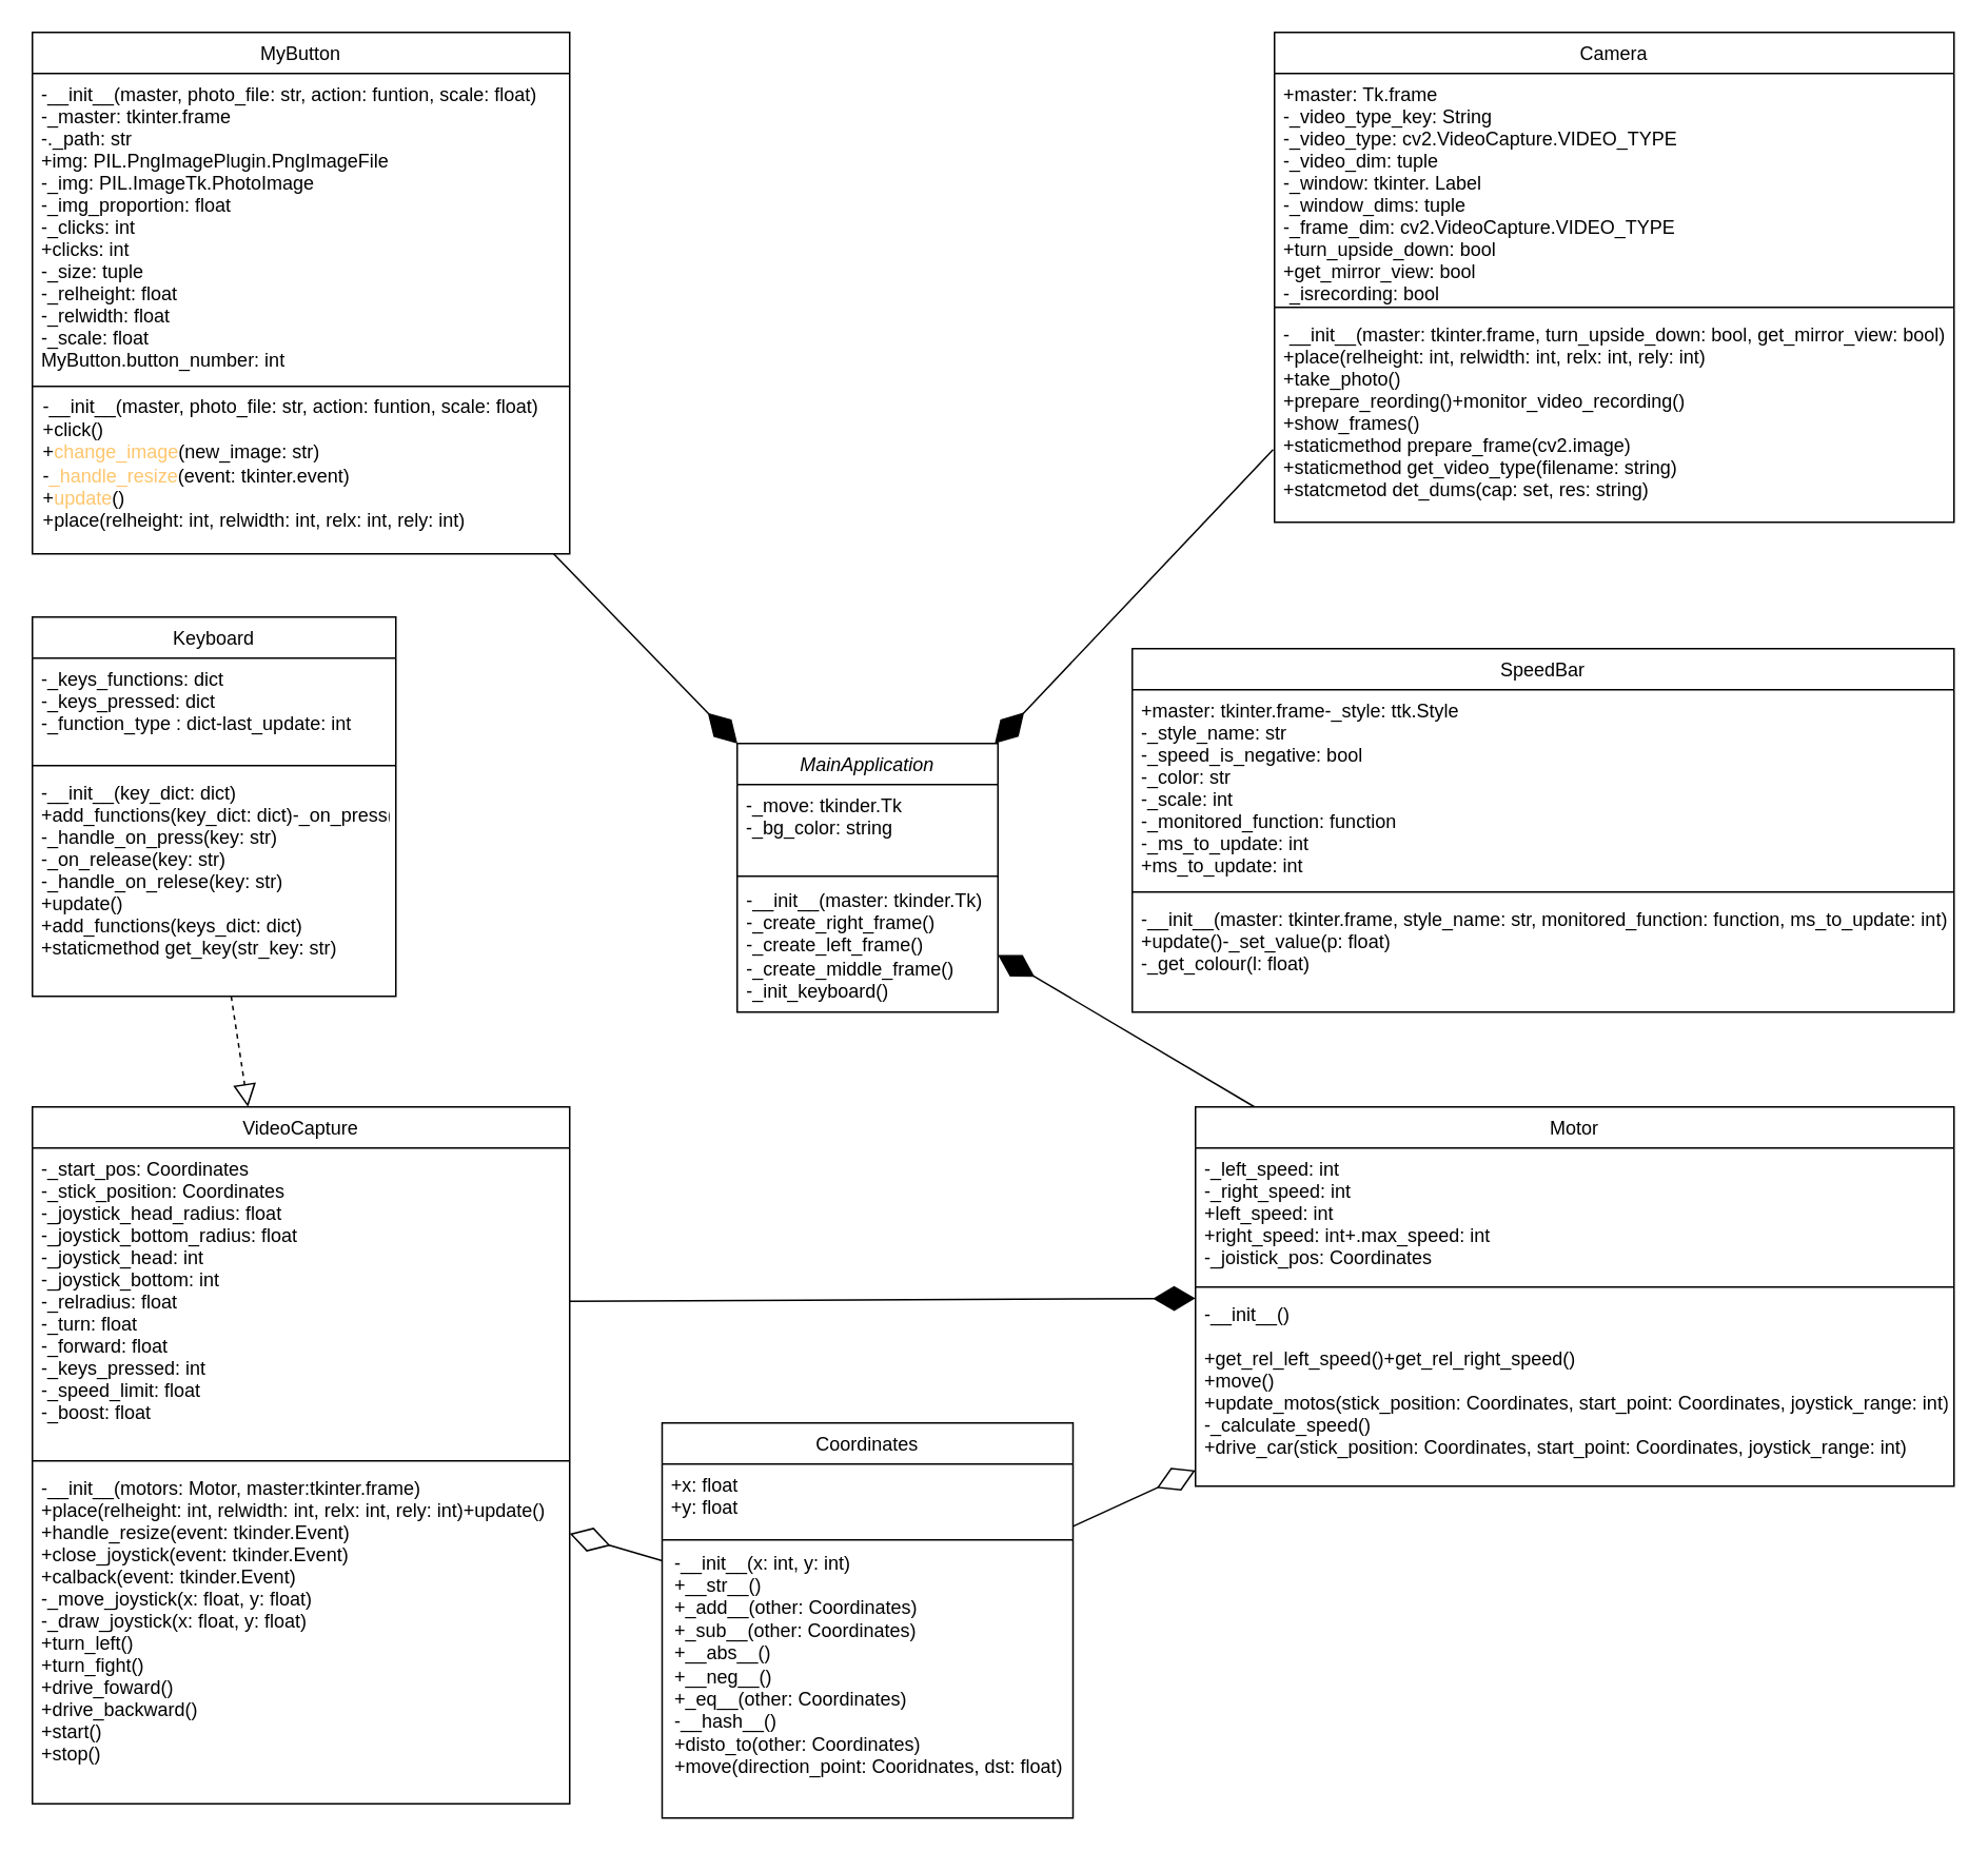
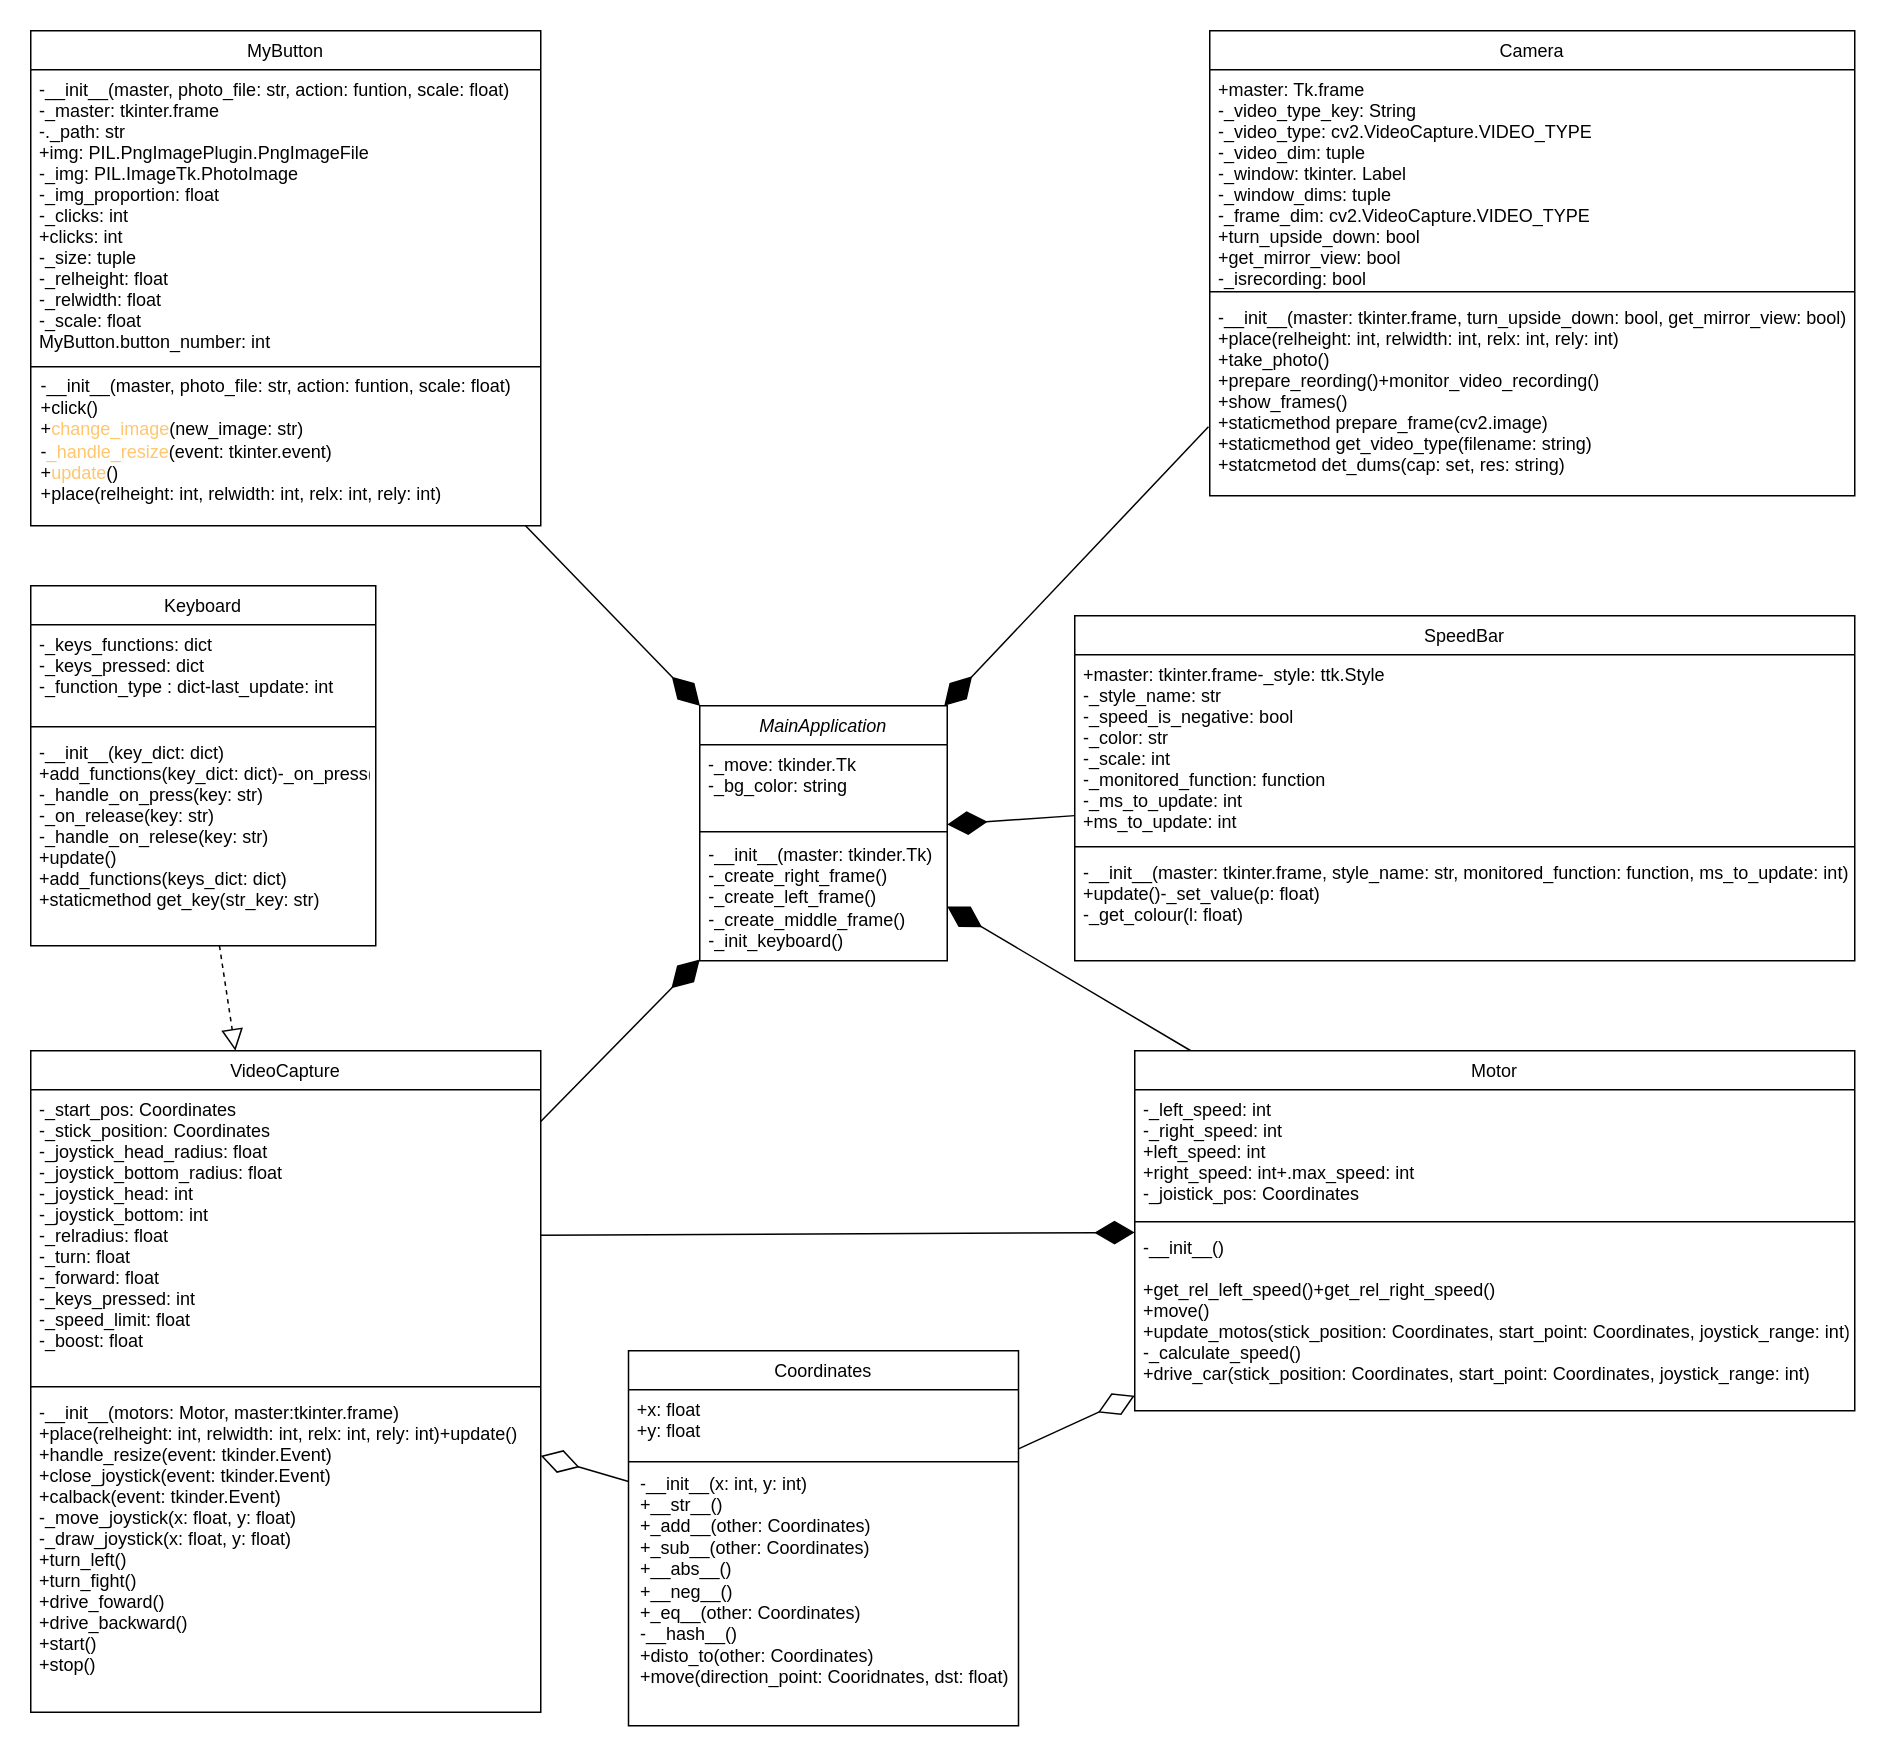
+ <mxCell id="9" value="" style="endArrow=diamondThin;endFill=1;endSize=24;html=1;" edge="1" parent="1" source="31" target="15"><mxGeometry width="160" relative="1" as="geometry"><mxPoint x="260" y="467.274" as="sourcePoint" /><mxPoint x="466" y="372.825" as="targetPoint" /></mxGeometry></mxCell>
+ <mxCell id="13" value="" style="endArrow=diamondThin;endFill=1;endSize=24;html=1;" edge="1" parent="1" source="23" target="15"><mxGeometry width="160" relative="1" as="geometry"><mxPoint x="260" y="467.274" as="sourcePoint" /><mxPoint x="466" y="372.825" as="targetPoint" /></mxGeometry></mxCell>
